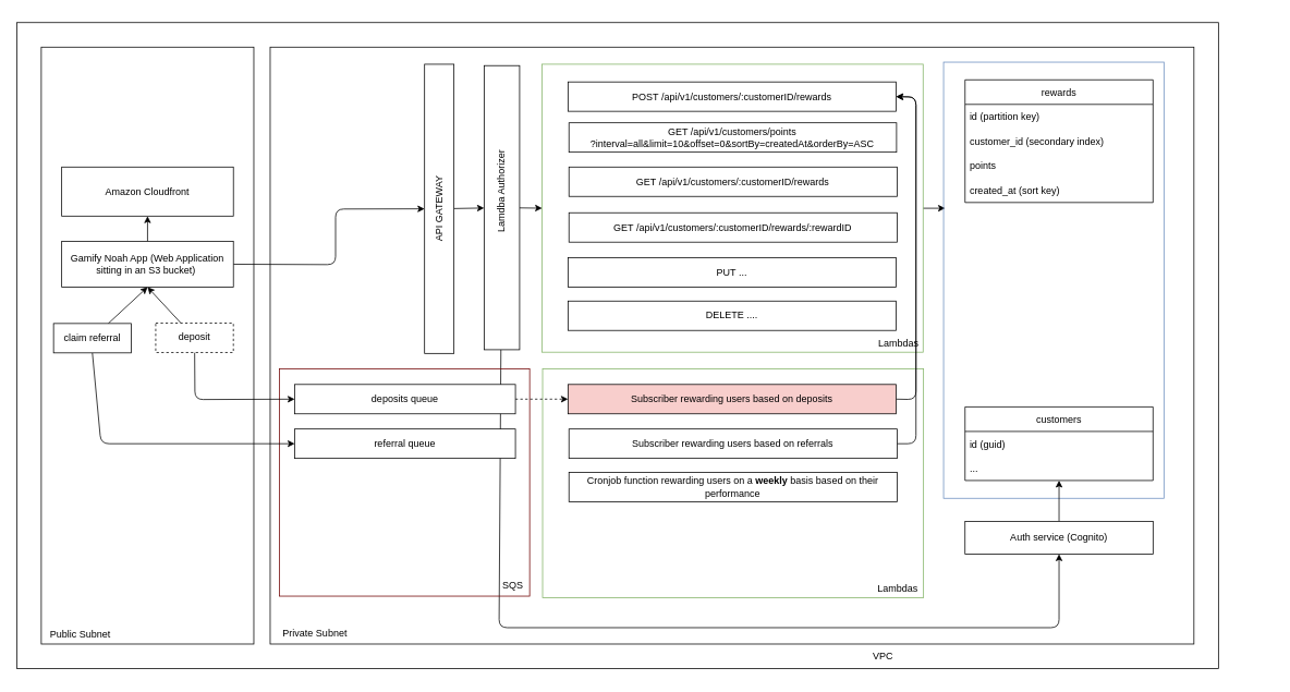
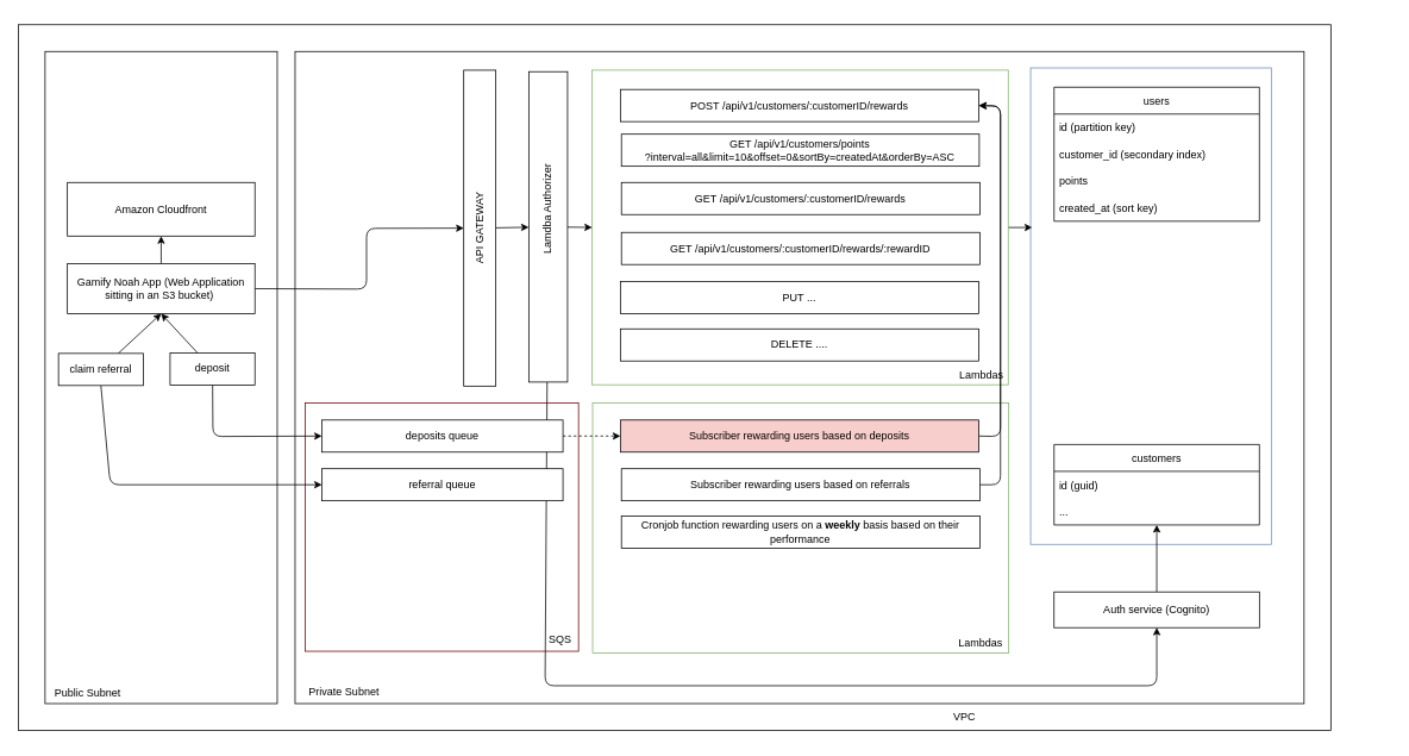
- <mxCell id="29" value="rewards" style="swimlane;fontStyle=0;childLayout=stackLayout;horizontal=1;startSize=30;horizontalStack=0;resizeParent=1;resizeParentMax=0;resizeLast=0;collapsible=1;marginBottom=0;" parent="1" vertex="1"><mxGeometry x="1180" y="97" width="230" height="150" as="geometry" /></mxCell>
+ <mxCell id="29" value="users" style="swimlane;fontStyle=0;childLayout=stackLayout;horizontal=1;startSize=30;horizontalStack=0;resizeParent=1;resizeParentMax=0;resizeLast=0;collapsible=1;marginBottom=0;" parent="1" vertex="1"><mxGeometry x="1180" y="97" width="230" height="150" as="geometry" /></mxCell>
- <mxCell id="52" value="deposit" style="rounded=0;whiteSpace=wrap;html=1;dashed=1;" vertex="1" parent="1"><mxGeometry x="190" y="394.53" width="95" height="35.93" as="geometry" /></mxCell>
+ <mxCell id="52" value="deposit" style="rounded=0;whiteSpace=wrap;html=1;" vertex="1" parent="1"><mxGeometry x="190" y="394.53" width="95" height="35.93" as="geometry" /></mxCell>
- <mxCell id="16" value="Auth service (Cognito)" style="rounded=0;whiteSpace=wrap;html=1;labelBackgroundColor=none;labelBorderColor=none;fontSize=12;" parent="1" vertex="1"><mxGeometry x="1180" y="637" width="230" height="40" as="geometry" /></mxCell>
+ <mxCell id="16" value="Auth service (Cognito)" style="rounded=0;whiteSpace=wrap;html=1;labelBackgroundColor=none;labelBorderColor=none;fontSize=12;" parent="1" vertex="1"><mxGeometry x="1180" y="662" width="230" height="40" as="geometry" /></mxCell>
